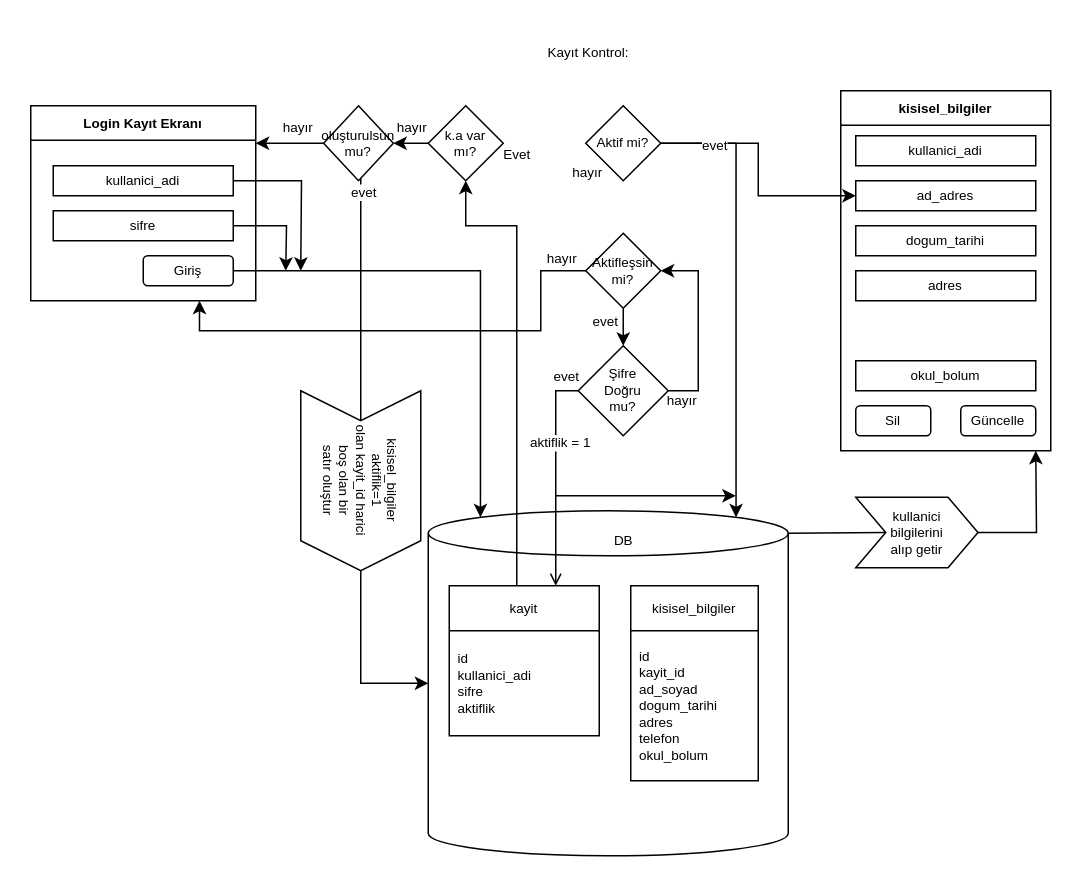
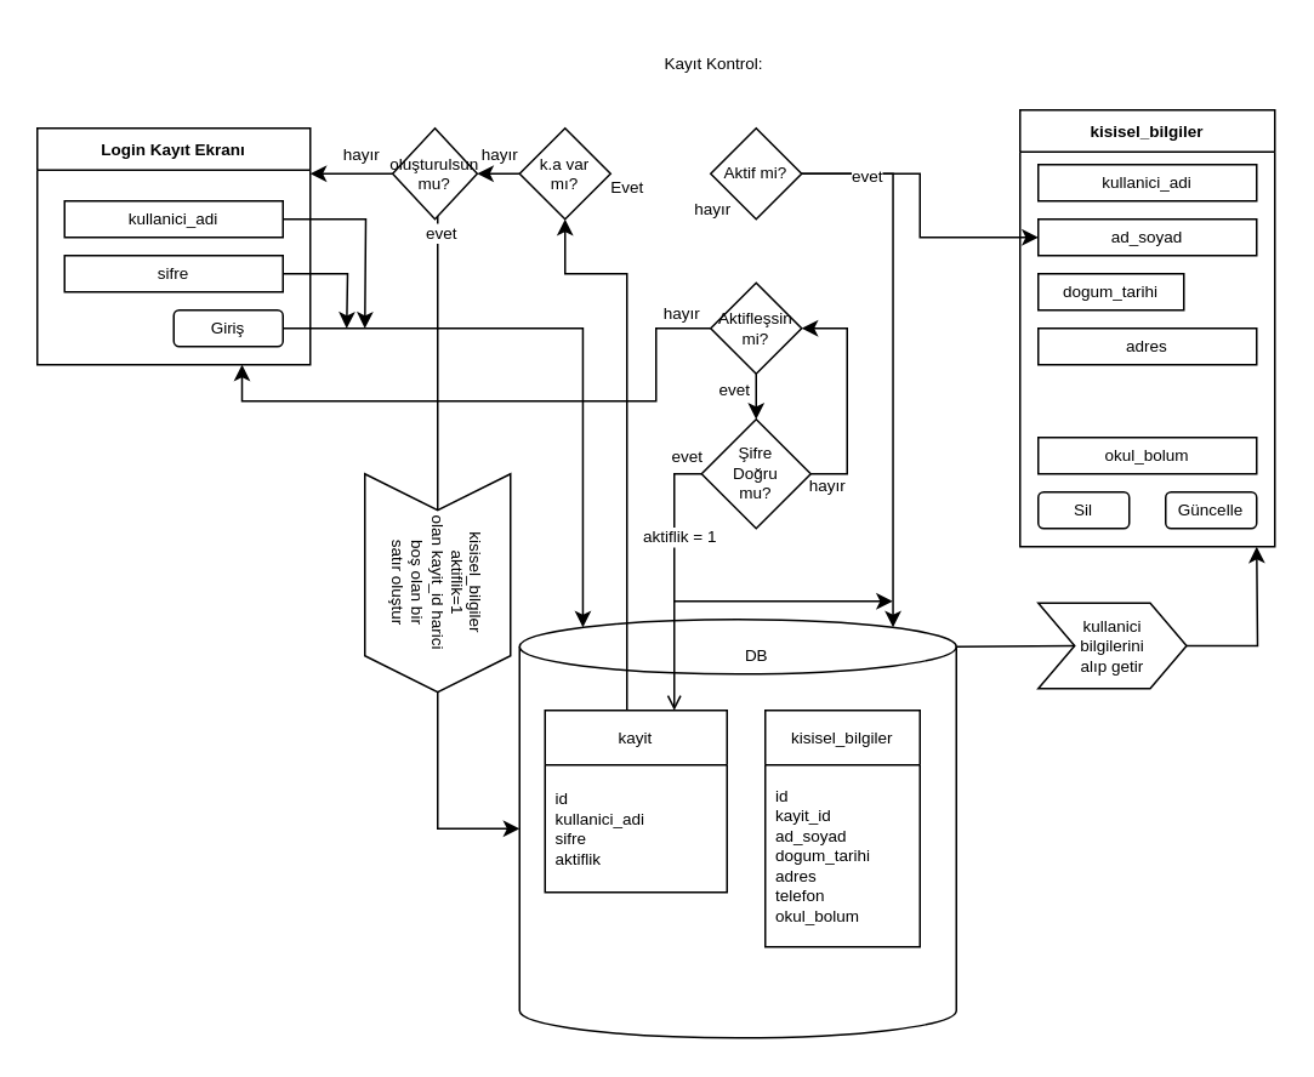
- <mxCell id="28" value="ad_adres" style="rounded=0;whiteSpace=wrap;html=1;fontSize=9;" vertex="1" parent="23"><mxGeometry x="10" y="60" width="120" height="20" as="geometry" /></mxCell>
+ <mxCell id="28" value="ad_soyad" style="rounded=0;whiteSpace=wrap;html=1;fontSize=9;" vertex="1" parent="23"><mxGeometry x="10" y="60" width="120" height="20" as="geometry" /></mxCell>
- <mxCell id="25" value="dogum_tarihi" style="rounded=0;whiteSpace=wrap;html=1;fontSize=9;" vertex="1" parent="23"><mxGeometry x="10" y="90" width="120" height="20" as="geometry" /></mxCell>
+ <mxCell id="25" value="dogum_tarihi" style="rounded=0;whiteSpace=wrap;html=1;fontSize=9;" vertex="1" parent="23"><mxGeometry x="10" y="90" width="80" height="20" as="geometry" /></mxCell>
